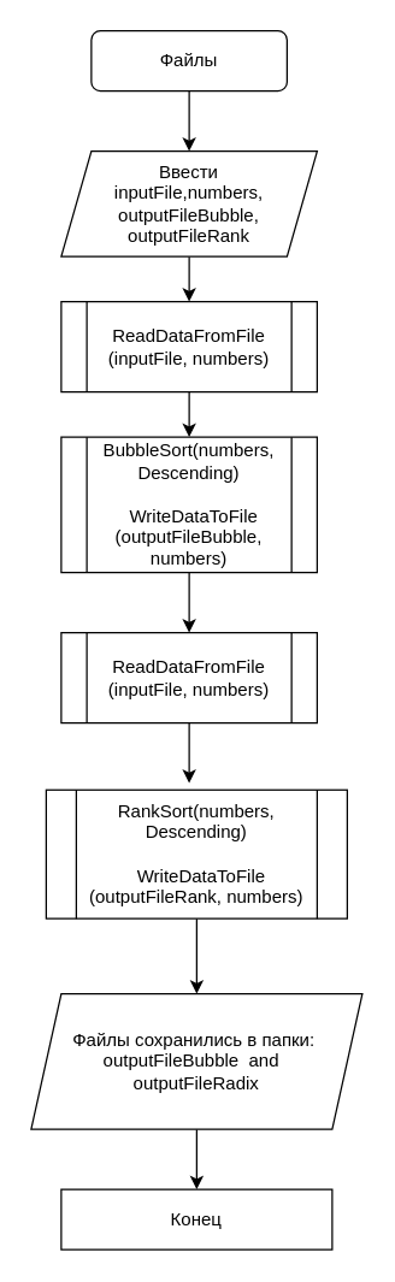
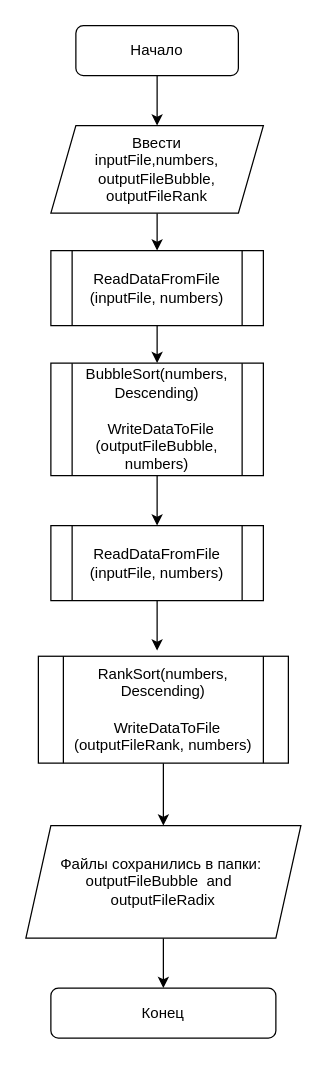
- <mxCell id="3" value="Файлы" style="rounded=1;whiteSpace=wrap;html=1;" vertex="1" parent="1"><mxGeometry x="60" y="20" width="130" height="40" as="geometry" /></mxCell>
+ <mxCell id="3" value="Начало" style="rounded=1;whiteSpace=wrap;html=1;" vertex="1" parent="1"><mxGeometry x="60" y="20" width="130" height="40" as="geometry" /></mxCell>
- <mxCell id="16" value="Конец" style="whiteSpace=wrap;html=1;rounded=0;" vertex="1" parent="1"><mxGeometry x="40" y="790" width="180" height="40" as="geometry" /></mxCell>
+ <mxCell id="16" value="Конец" style="rounded=1;whiteSpace=wrap;html=1;" vertex="1" parent="1"><mxGeometry x="40" y="790" width="180" height="40" as="geometry" /></mxCell>
